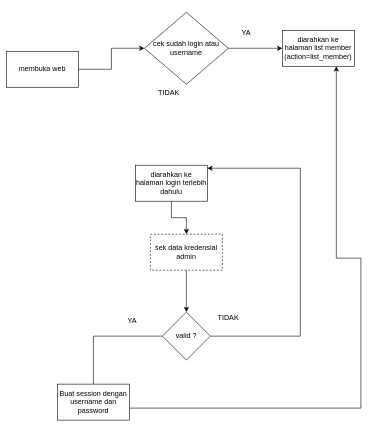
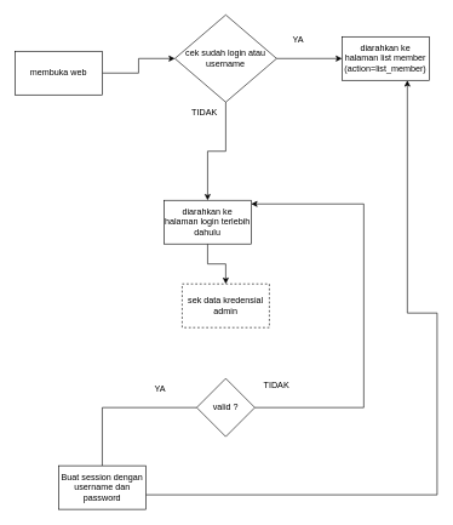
- <mxCell id="3" value="membuka web" style="rounded=0;whiteSpace=wrap;html=1;" vertex="1" parent="1"><mxGeometry x="10" y="85" width="120" height="60" as="geometry" /></mxCell>
+ <mxCell id="3" value="membuka web" style="rounded=0;whiteSpace=wrap;html=1;" vertex="1" parent="1"><mxGeometry x="20" y="70" width="120" height="60" as="geometry" /></mxCell>
+ <mxCell id="5" value="" style="edgeStyle=orthogonalEdgeStyle;rounded=0;orthogonalLoop=1;jettySize=auto;html=1;" edge="1" parent="1" source="6" target="9"><mxGeometry relative="1" as="geometry" /></mxCell>
- <mxCell id="12" value="" style="edgeStyle=orthogonalEdgeStyle;rounded=0;orthogonalLoop=1;jettySize=auto;html=1;" edge="1" parent="1" source="13" target="17"><mxGeometry relative="1" as="geometry" /></mxCell>
- <mxCell id="19" value="Buat session dengan username dan password" style="rounded=0;whiteSpace=wrap;html=1;" vertex="1" parent="1"><mxGeometry x="95" y="640" width="120" height="60" as="geometry" /></mxCell>
+ <mxCell id="19" value="Buat session dengan username dan password" style="rounded=0;whiteSpace=wrap;html=1;" vertex="1" parent="1"><mxGeometry x="80" y="640" width="120" height="60" as="geometry" /></mxCell>
